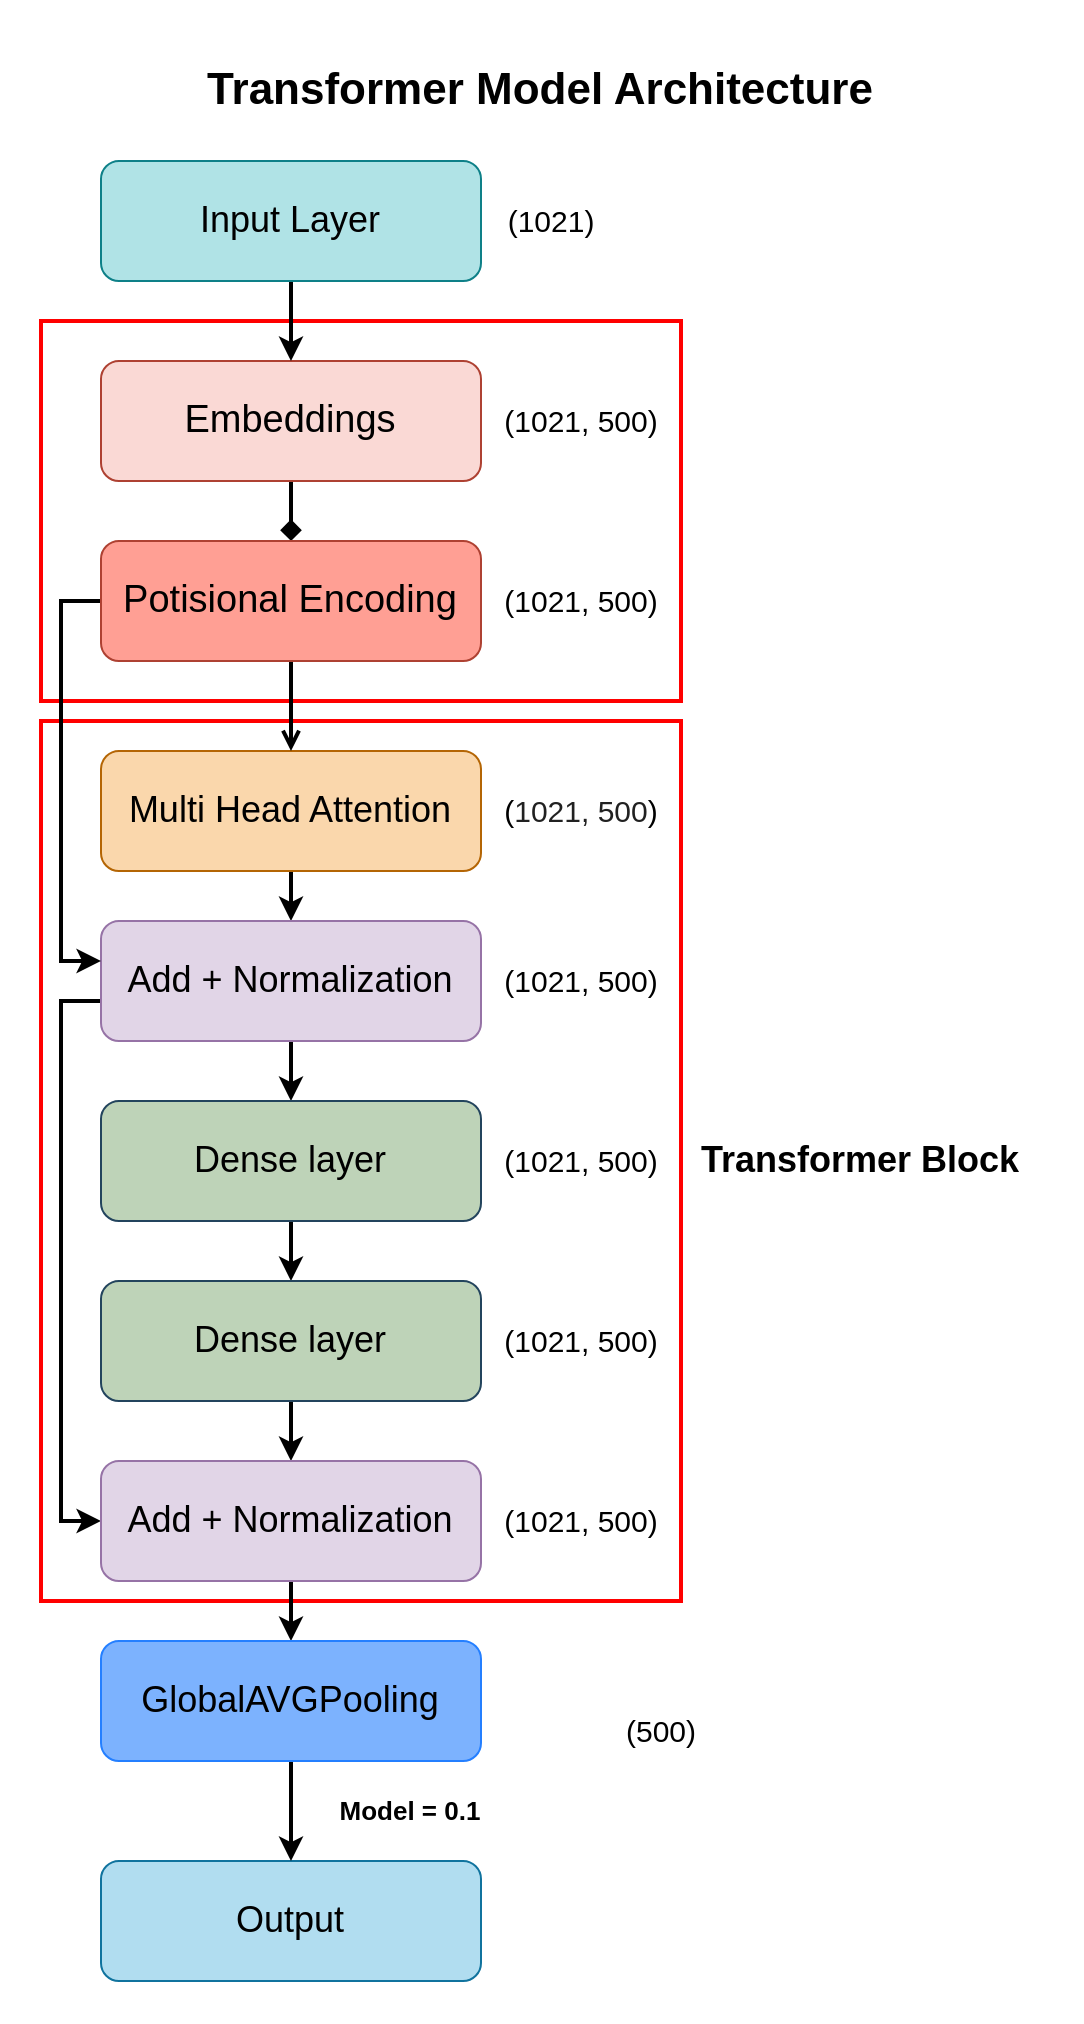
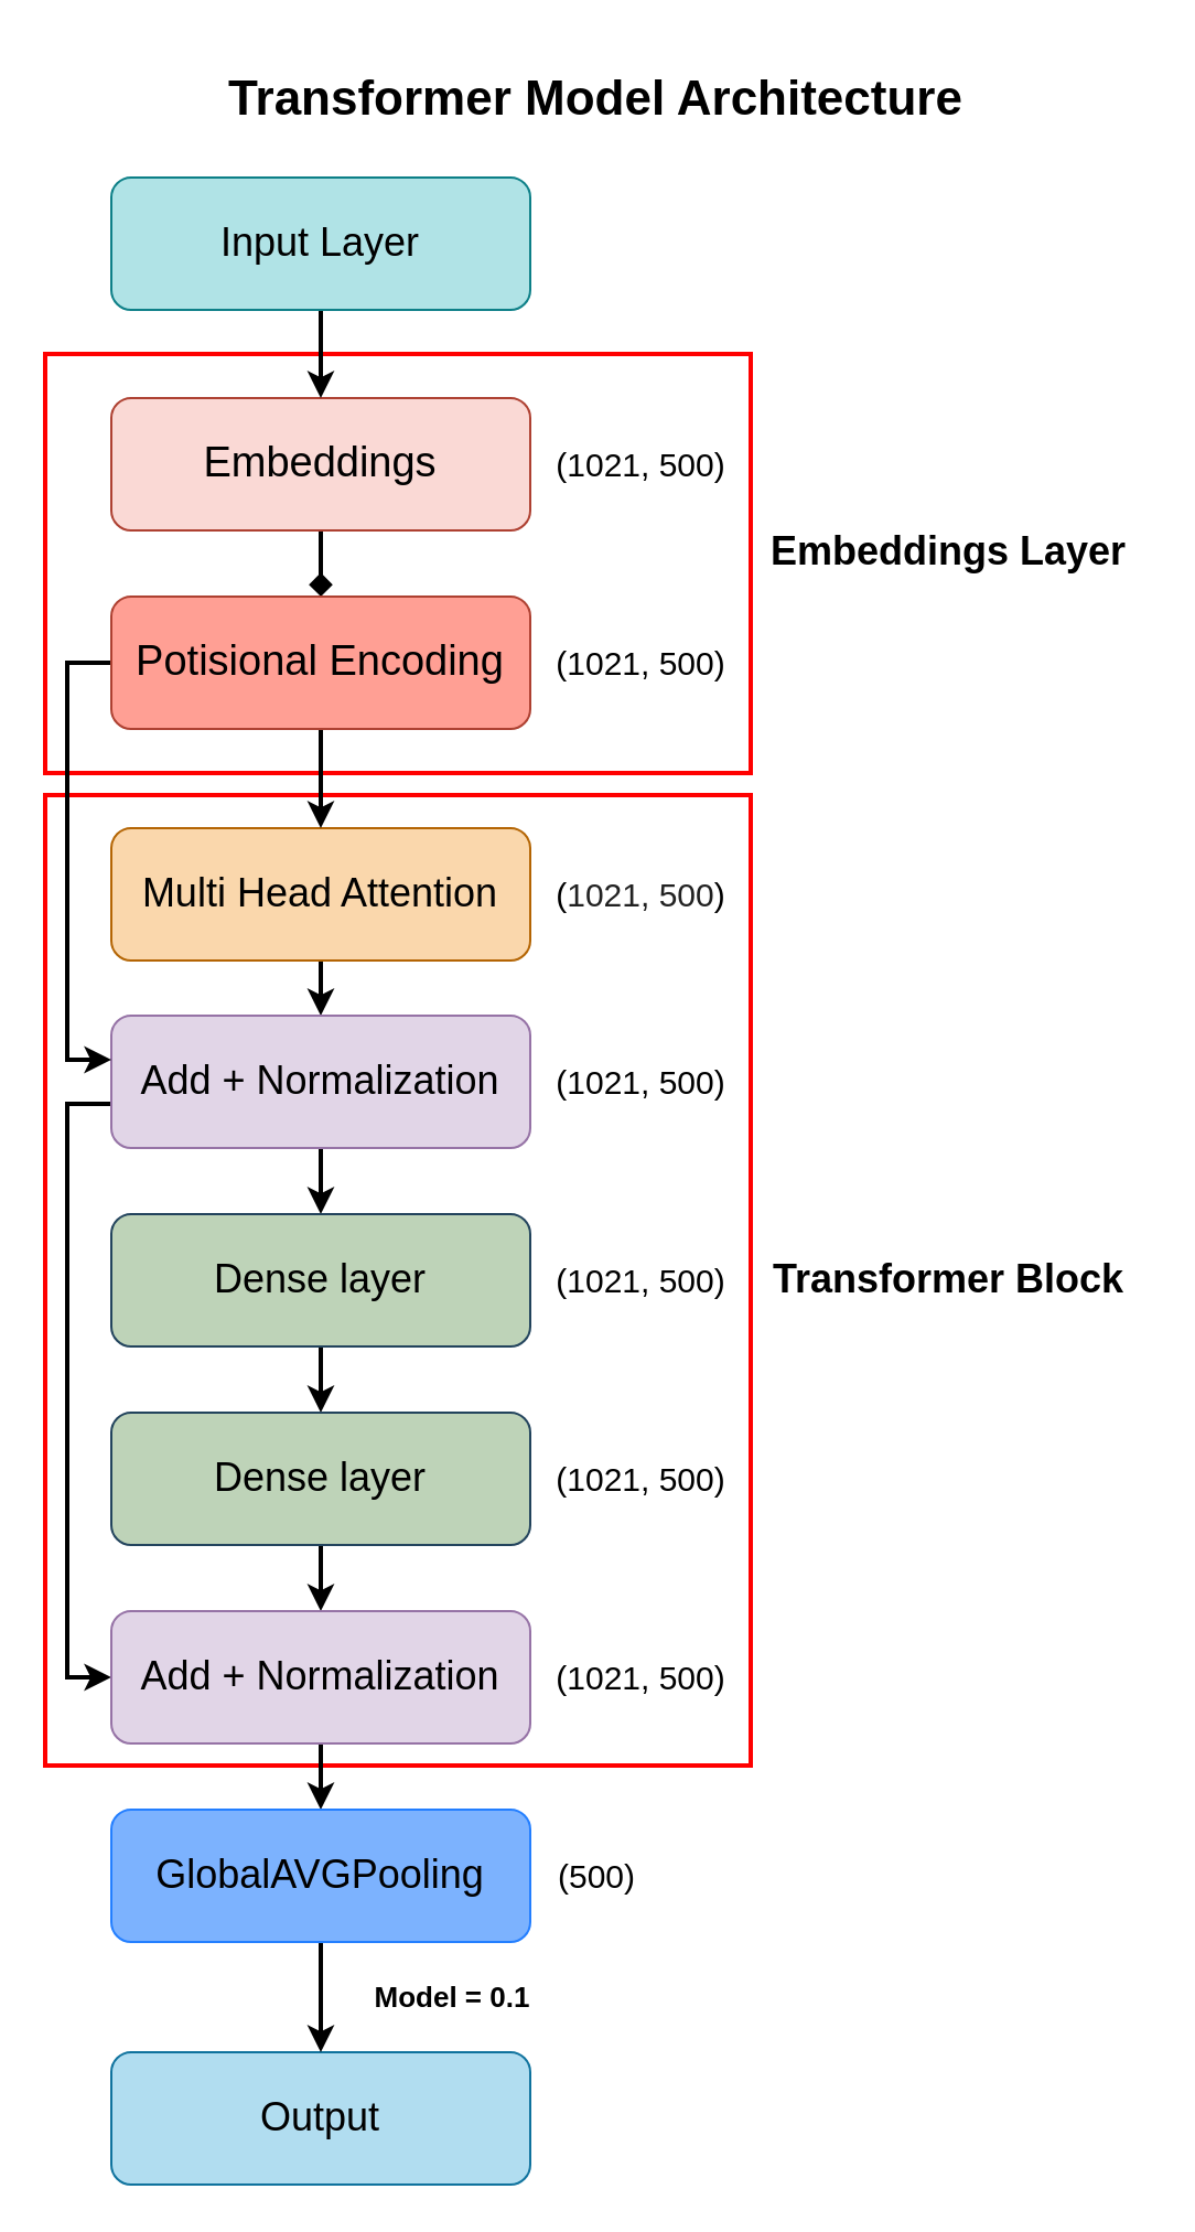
- <mxCell id="15" value="&lt;font style=&quot;font-size: 15px;&quot;&gt;(1021)&lt;/font&gt;" style="text;html=1;align=center;verticalAlign=middle;resizable=0;points=[];autosize=1;strokeColor=none;fillColor=none;strokeWidth=4;" parent="1" vertex="1"><mxGeometry x="240" y="95" width="70" height="30" as="geometry" /></mxCell>
+ <mxCell id="25" value="&lt;font style=&quot;font-size: 18px;&quot;&gt;&lt;b&gt;Embeddings Layer&lt;/b&gt;&lt;/font&gt;" style="text;html=1;align=center;verticalAlign=middle;whiteSpace=wrap;rounded=0;" parent="1" vertex="1"><mxGeometry x="340" y="235" width="180" height="30" as="geometry" /></mxCell>
- <mxCell id="28" style="edgeStyle=orthogonalEdgeStyle;rounded=0;orthogonalLoop=1;jettySize=auto;html=1;entryX=0.5;entryY=0;entryDx=0;entryDy=0;strokeWidth=2;endArrow=open;" parent="1" source="30" target="11" edge="1"><mxGeometry relative="1" as="geometry" /></mxCell>
+ <mxCell id="28" style="edgeStyle=orthogonalEdgeStyle;rounded=0;orthogonalLoop=1;jettySize=auto;html=1;entryX=0.5;entryY=0;entryDx=0;entryDy=0;strokeWidth=2;" parent="1" source="30" target="11" edge="1"><mxGeometry relative="1" as="geometry" /></mxCell>
- <mxCell id="37" value="&lt;font style=&quot;font-size: 15px;&quot;&gt;(500)&lt;/font&gt;" style="text;html=1;align=center;verticalAlign=middle;resizable=0;points=[];autosize=1;strokeColor=none;fillColor=none;strokeWidth=4;" parent="1" vertex="1"><mxGeometry x="300" y="850" width="60" height="30" as="geometry" /></mxCell>
+ <mxCell id="37" value="&lt;font style=&quot;font-size: 15px;&quot;&gt;(500)&lt;/font&gt;" style="text;html=1;align=center;verticalAlign=middle;resizable=0;points=[];autosize=1;strokeColor=none;fillColor=none;strokeWidth=4;" parent="1" vertex="1"><mxGeometry x="240" y="835" width="60" height="30" as="geometry" /></mxCell>
